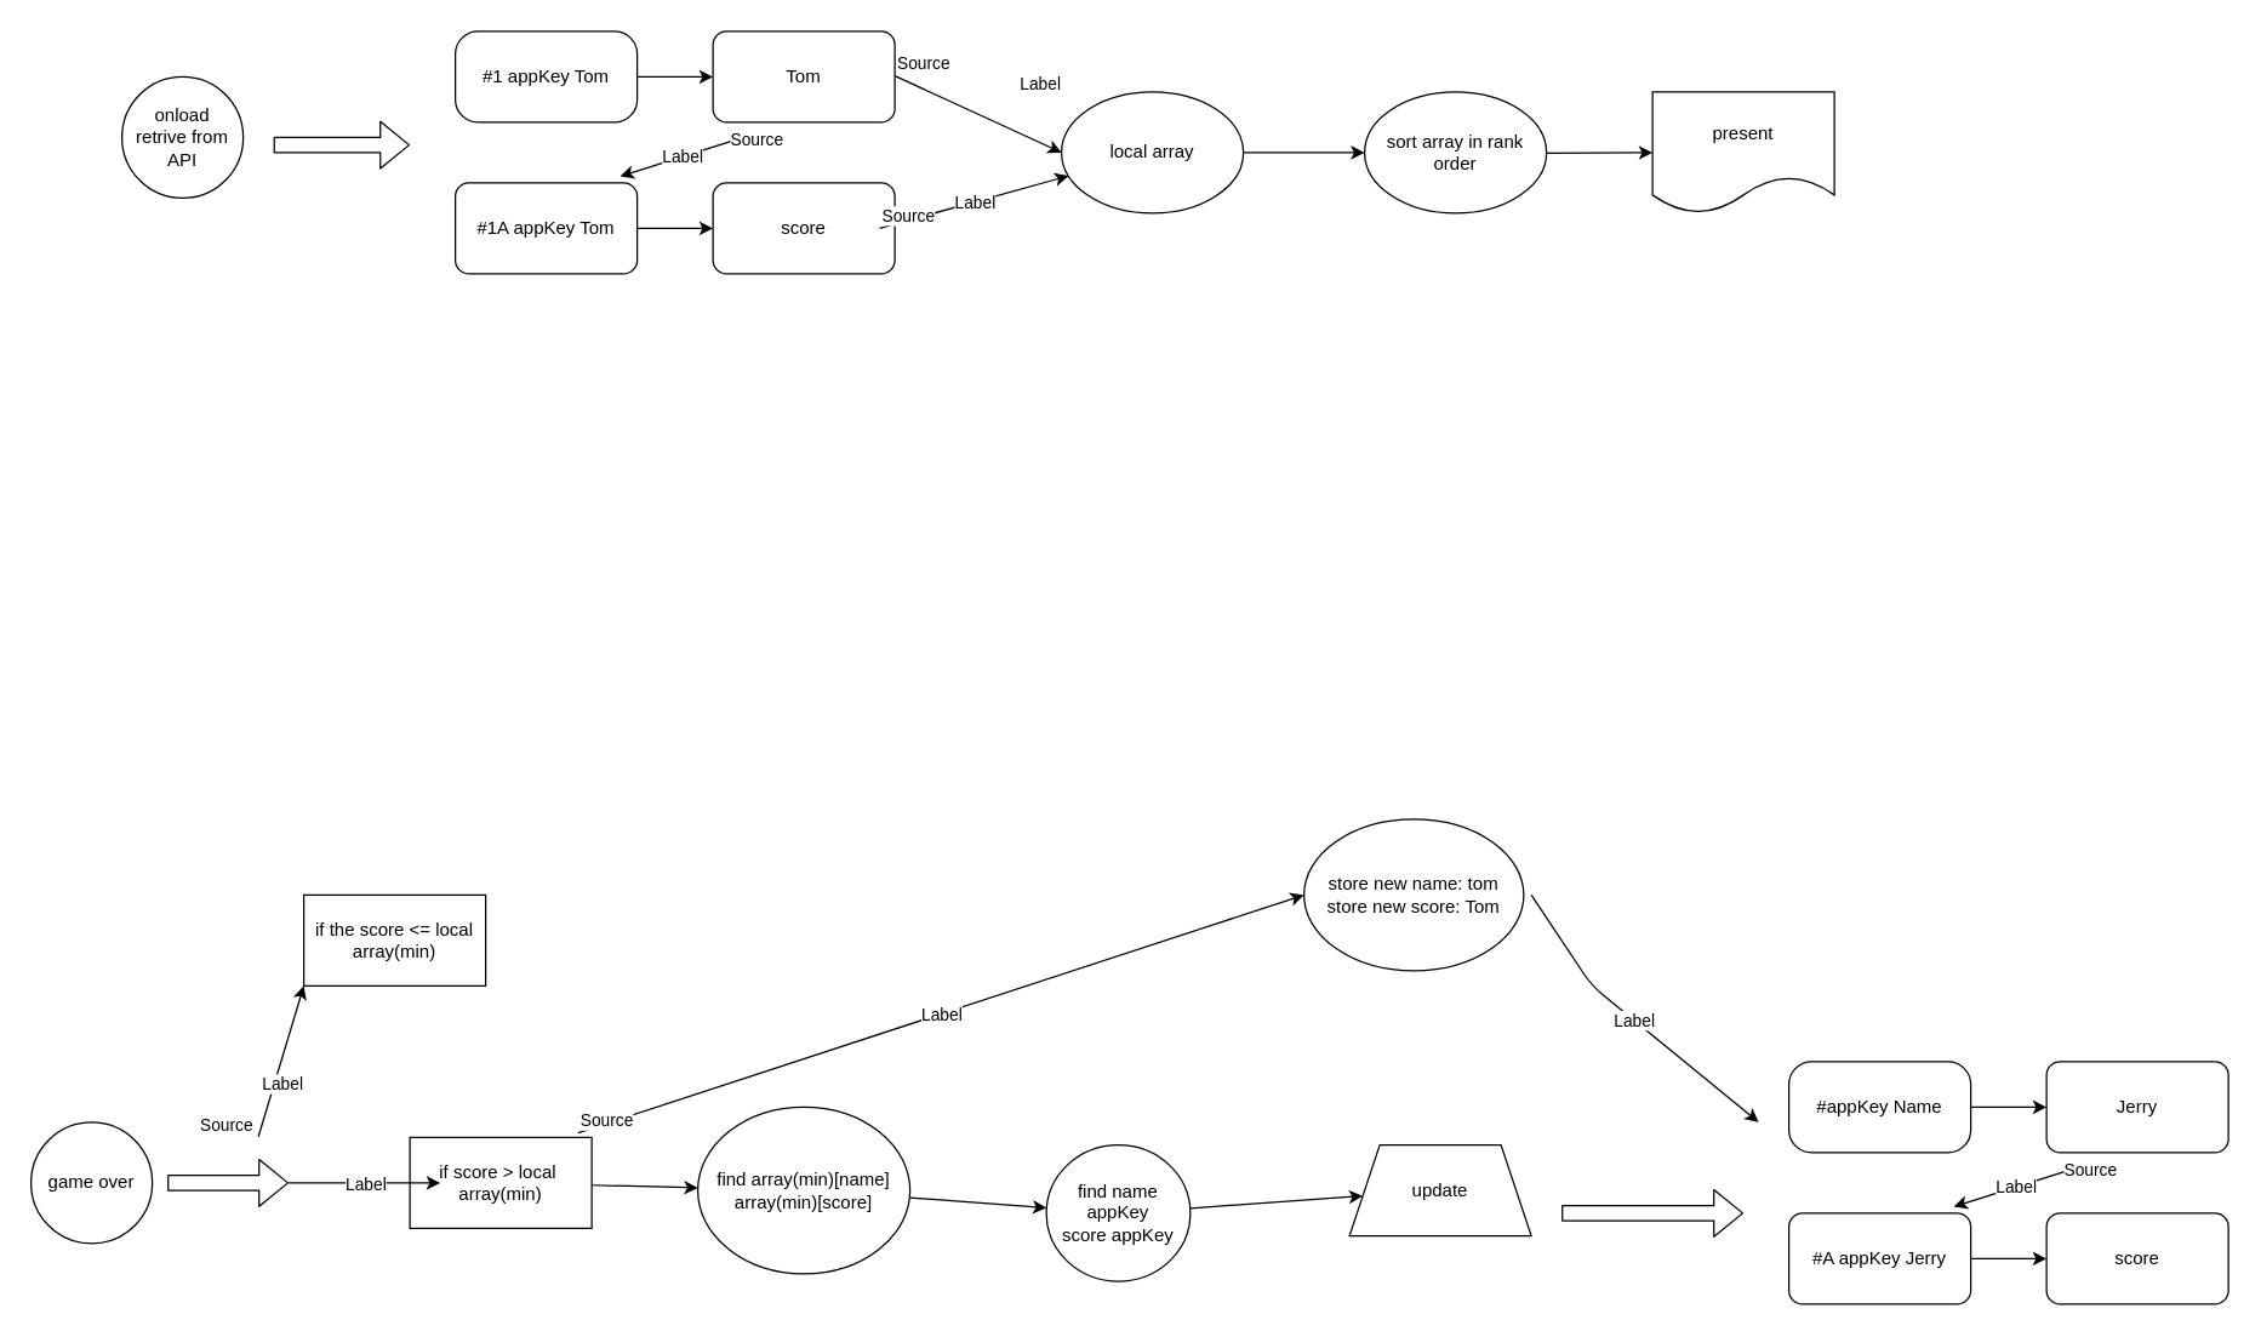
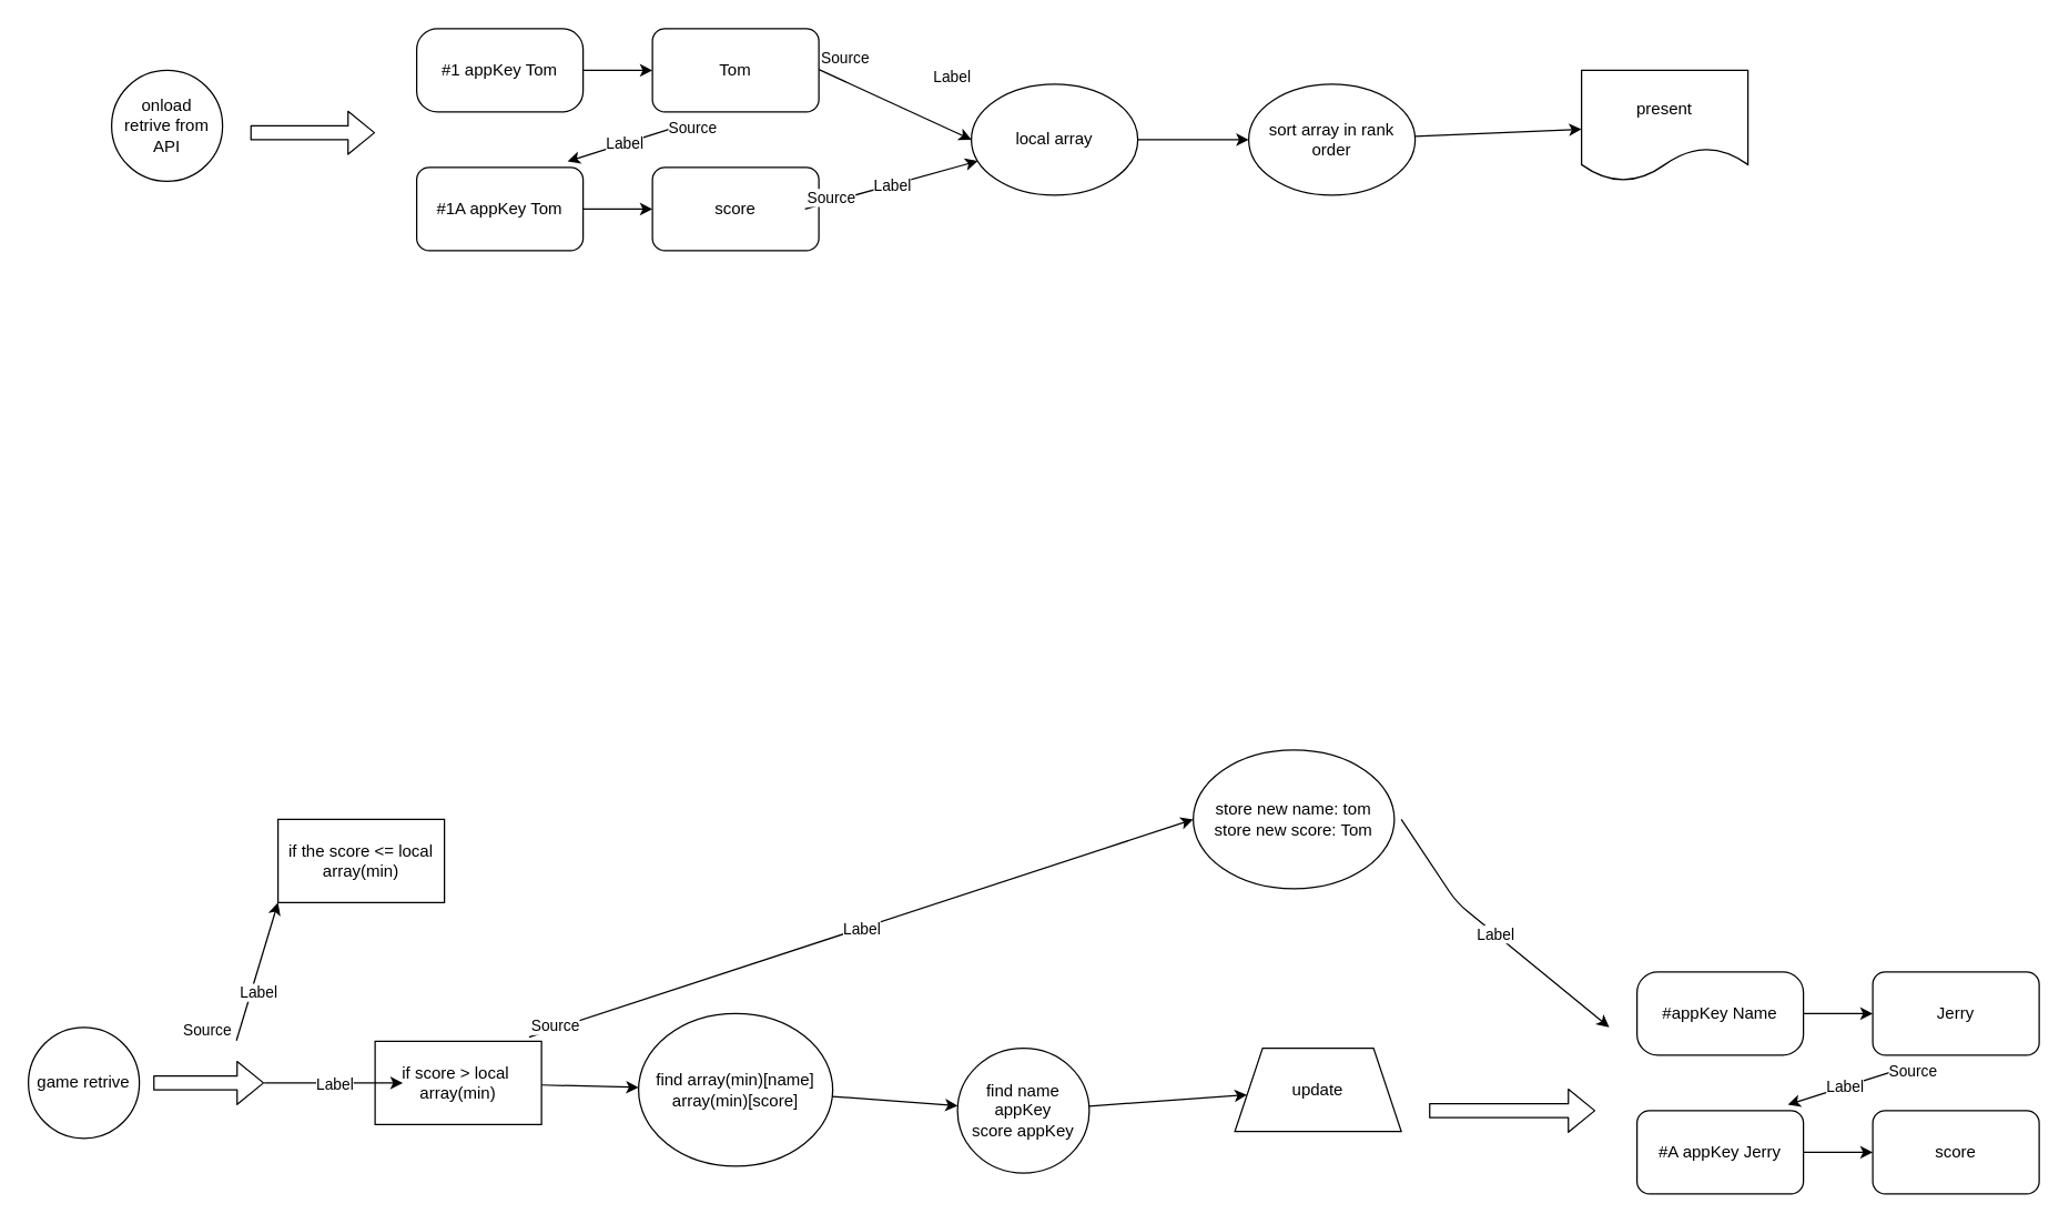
- <mxCell id="13" value="present" style="shape=document;whiteSpace=wrap;html=1;boundedLbl=1;" vertex="1" parent="1"><mxGeometry x="1090" y="60" width="120" height="80" as="geometry" /></mxCell>
+ <mxCell id="13" value="present" style="shape=document;whiteSpace=wrap;html=1;boundedLbl=1;" vertex="1" parent="1"><mxGeometry x="1140" y="50" width="120" height="80" as="geometry" /></mxCell>
- <mxCell id="33" value="game over" style="ellipse;whiteSpace=wrap;html=1;aspect=fixed;" vertex="1" parent="1"><mxGeometry x="20" y="740" width="80" height="80" as="geometry" /></mxCell>
+ <mxCell id="33" value="game retrive" style="ellipse;whiteSpace=wrap;html=1;aspect=fixed;" vertex="1" parent="1"><mxGeometry x="20" y="740" width="80" height="80" as="geometry" /></mxCell>
